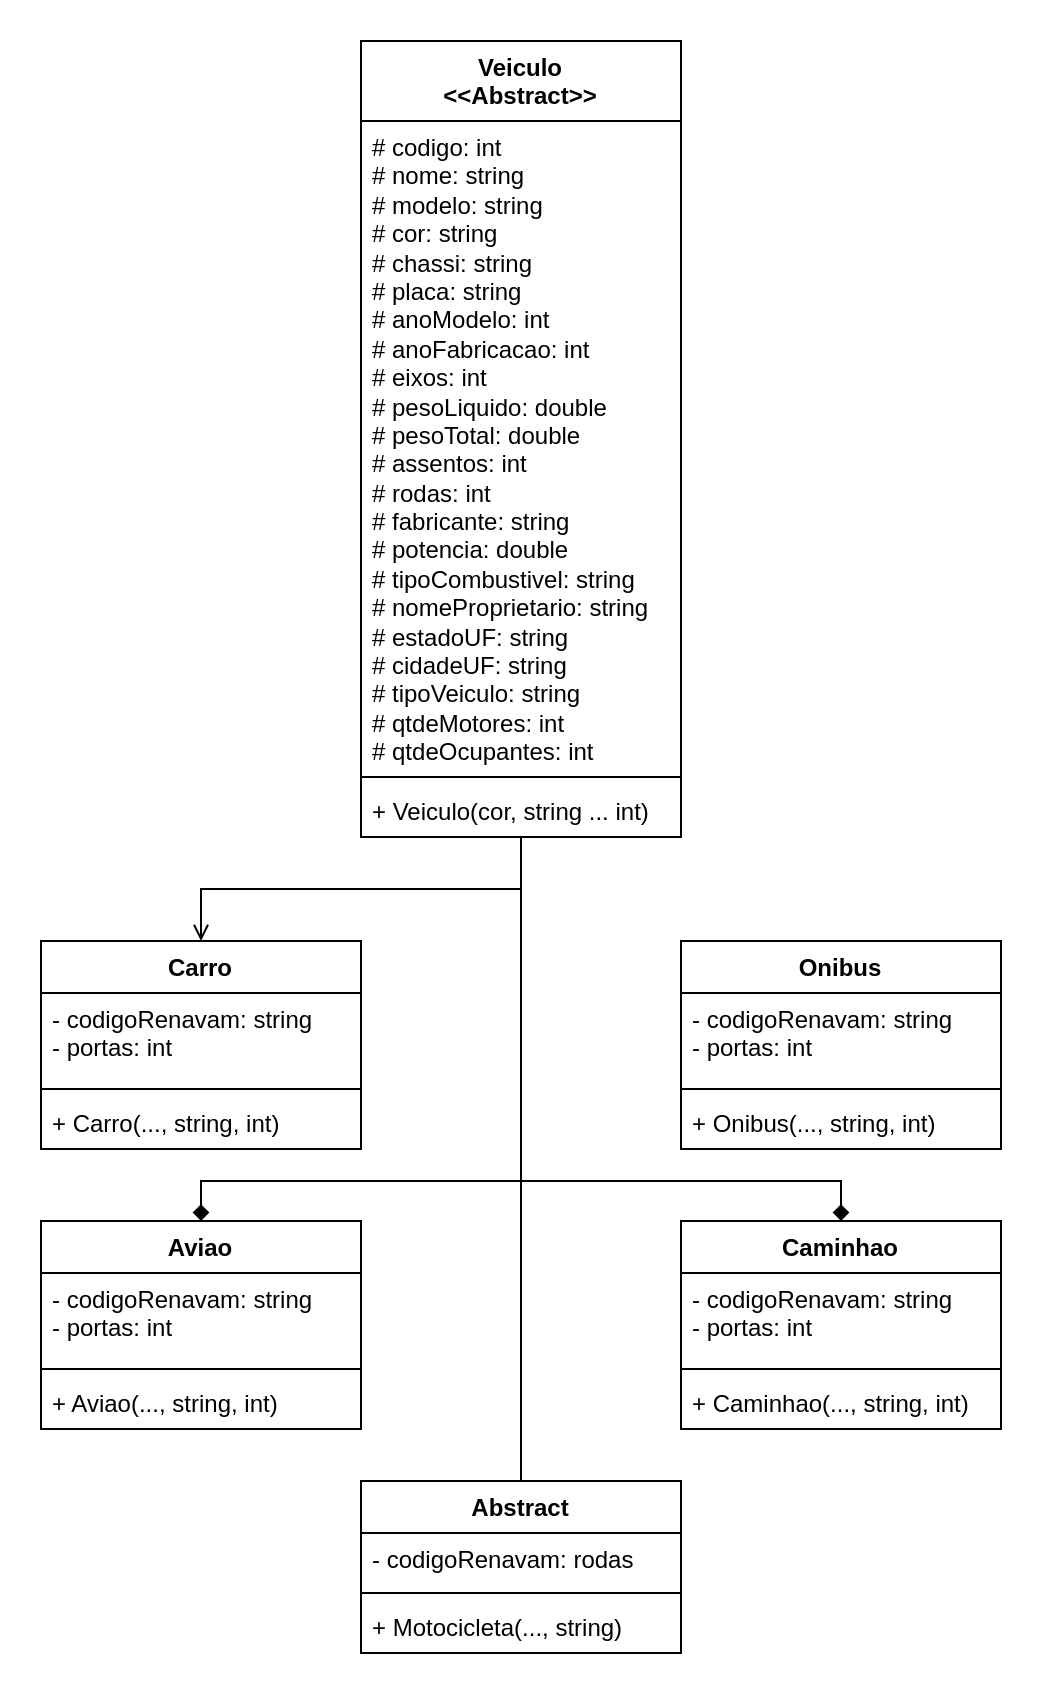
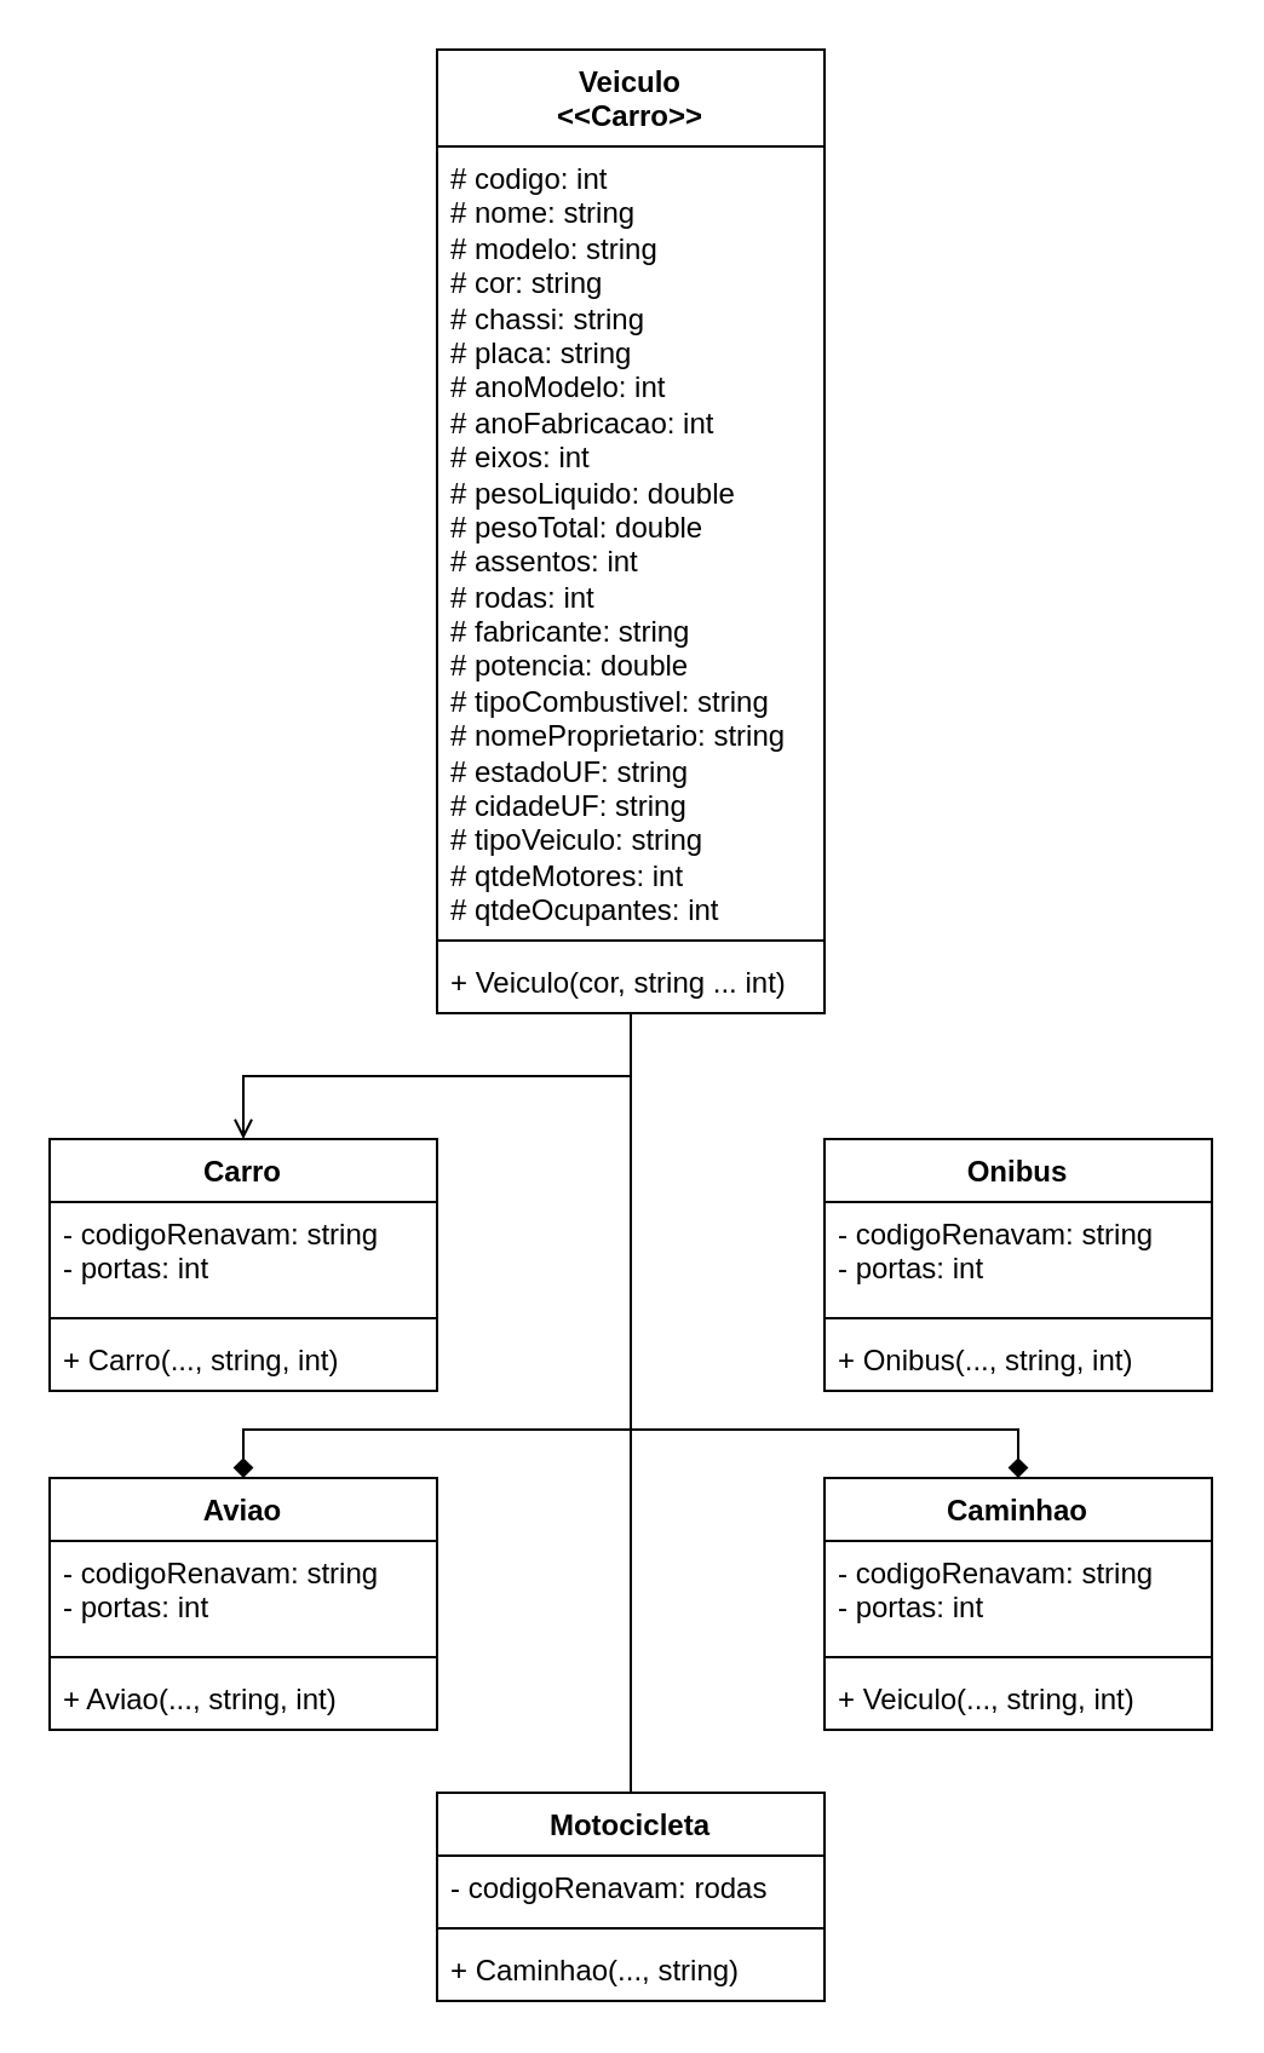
- <mxCell id="6" value="Veiculo&lt;br&gt;&amp;lt;&amp;lt;Abstract&amp;gt;&amp;gt;" style="swimlane;fontStyle=1;align=center;verticalAlign=top;childLayout=stackLayout;horizontal=1;startSize=40;horizontalStack=0;resizeParent=1;resizeParentMax=0;resizeLast=0;collapsible=1;marginBottom=0;whiteSpace=wrap;html=1;" parent="1" vertex="1"><mxGeometry x="180" y="20" width="160" height="398" as="geometry" /></mxCell>
+ <mxCell id="6" value="Veiculo&lt;br&gt;&amp;lt;&amp;lt;Carro&amp;gt;&amp;gt;" style="swimlane;fontStyle=1;align=center;verticalAlign=top;childLayout=stackLayout;horizontal=1;startSize=40;horizontalStack=0;resizeParent=1;resizeParentMax=0;resizeLast=0;collapsible=1;marginBottom=0;whiteSpace=wrap;html=1;" parent="1" vertex="1"><mxGeometry x="180" y="20" width="160" height="398" as="geometry" /></mxCell>
- <mxCell id="25" value="+ Caminhao(..., string, int)" style="text;strokeColor=none;fillColor=none;align=left;verticalAlign=top;spacingLeft=4;spacingRight=4;overflow=hidden;rotatable=0;points=[[0,0.5],[1,0.5]];portConstraint=eastwest;whiteSpace=wrap;html=1;" parent="22" vertex="1"><mxGeometry y="78" width="160" height="26" as="geometry" /></mxCell>
+ <mxCell id="25" value="+ Veiculo(..., string, int)" style="text;strokeColor=none;fillColor=none;align=left;verticalAlign=top;spacingLeft=4;spacingRight=4;overflow=hidden;rotatable=0;points=[[0,0.5],[1,0.5]];portConstraint=eastwest;whiteSpace=wrap;html=1;" parent="22" vertex="1"><mxGeometry y="78" width="160" height="26" as="geometry" /></mxCell>
- <mxCell id="26" value="Abstract" style="swimlane;fontStyle=1;align=center;verticalAlign=top;childLayout=stackLayout;horizontal=1;startSize=26;horizontalStack=0;resizeParent=1;resizeParentMax=0;resizeLast=0;collapsible=1;marginBottom=0;whiteSpace=wrap;html=1;" parent="1" vertex="1"><mxGeometry x="180" y="740" width="160" height="86" as="geometry" /></mxCell>
+ <mxCell id="26" value="Motocicleta" style="swimlane;fontStyle=1;align=center;verticalAlign=top;childLayout=stackLayout;horizontal=1;startSize=26;horizontalStack=0;resizeParent=1;resizeParentMax=0;resizeLast=0;collapsible=1;marginBottom=0;whiteSpace=wrap;html=1;" parent="1" vertex="1"><mxGeometry x="180" y="740" width="160" height="86" as="geometry" /></mxCell>
- <mxCell id="29" value="+ Motocicleta(..., string)" style="text;strokeColor=none;fillColor=none;align=left;verticalAlign=top;spacingLeft=4;spacingRight=4;overflow=hidden;rotatable=0;points=[[0,0.5],[1,0.5]];portConstraint=eastwest;whiteSpace=wrap;html=1;" parent="26" vertex="1"><mxGeometry y="60" width="160" height="26" as="geometry" /></mxCell>
+ <mxCell id="29" value="+ Caminhao(..., string)" style="text;strokeColor=none;fillColor=none;align=left;verticalAlign=top;spacingLeft=4;spacingRight=4;overflow=hidden;rotatable=0;points=[[0,0.5],[1,0.5]];portConstraint=eastwest;whiteSpace=wrap;html=1;" parent="26" vertex="1"><mxGeometry y="60" width="160" height="26" as="geometry" /></mxCell>
